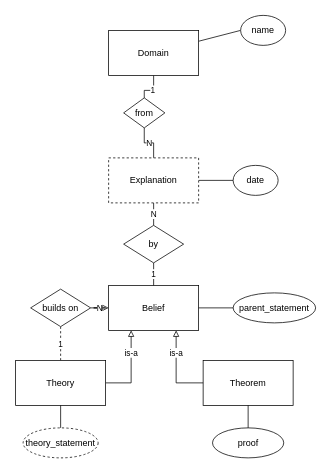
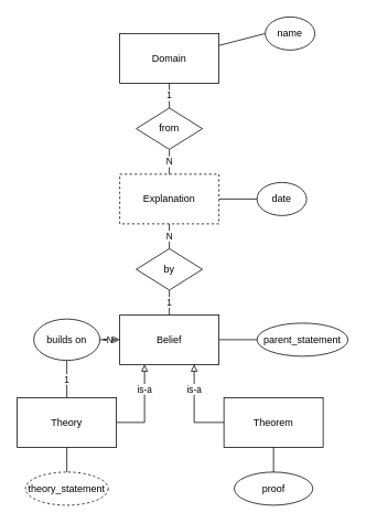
- <mxCell id="9" value="from" style="rhombus;whiteSpace=wrap;html=1;" parent="1" vertex="1"><mxGeometry x="164" y="130" width="55" height="40" as="geometry" /></mxCell>
+ <mxCell id="9" value="from" style="rhombus;whiteSpace=wrap;html=1;" parent="1" vertex="1"><mxGeometry x="164" y="130" width="80" height="50" as="geometry" /></mxCell>
- <mxCell id="13" value="builds on" style="rhombus;whiteSpace=wrap;html=1;" parent="1" vertex="1"><mxGeometry x="40" y="385" width="80" height="50" as="geometry" /></mxCell>
+ <mxCell id="13" value="builds on" style="ellipse;whiteSpace=wrap;html=1;" parent="1" vertex="1"><mxGeometry x="40" y="385" width="80" height="50" as="geometry" /></mxCell>
- <mxCell id="11" value="1" style="rounded=0;orthogonalLoop=1;jettySize=auto;html=1;endArrow=none;endFill=0;dashed=1;" parent="1" source="13" target="15" edge="1"><mxGeometry relative="1" as="geometry" /></mxCell>
+ <mxCell id="11" value="1" style="rounded=0;orthogonalLoop=1;jettySize=auto;html=1;endArrow=none;endFill=0;" parent="1" source="13" target="15" edge="1"><mxGeometry relative="1" as="geometry" /></mxCell>
